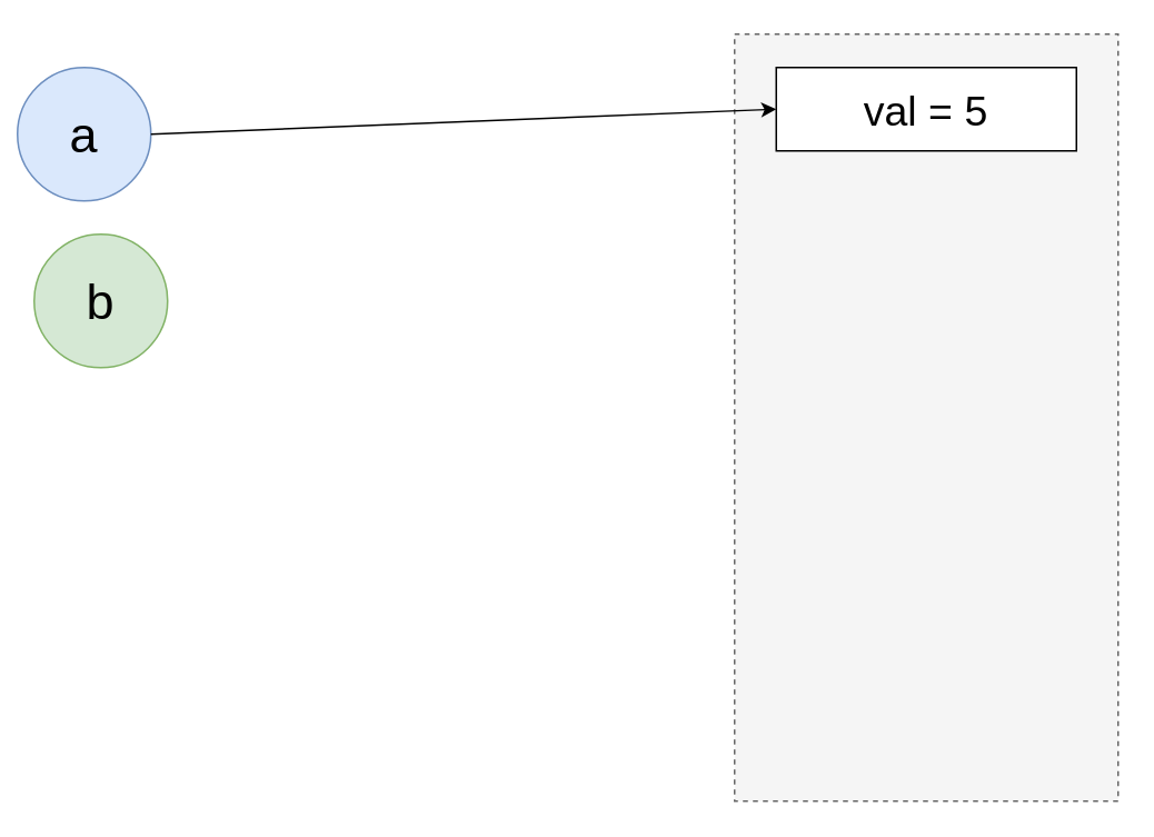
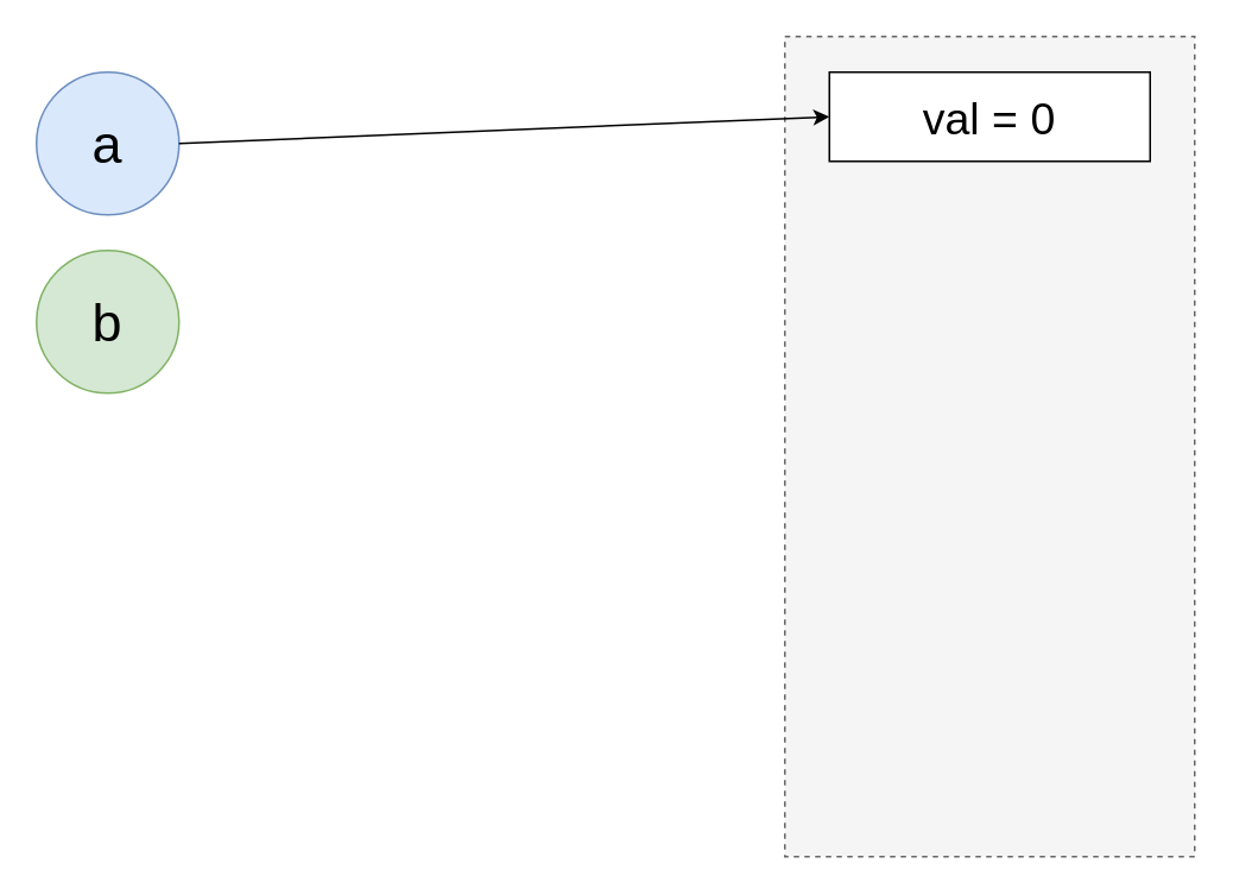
- <mxCell id="5" value="&lt;font style=&quot;font-size: 25px;&quot;&gt;val = 5&lt;/font&gt;" style="rounded=0;whiteSpace=wrap;html=1;" vertex="1" parent="1"><mxGeometry x="465" y="40" width="180" height="50" as="geometry" /></mxCell>
+ <mxCell id="5" value="&lt;font style=&quot;font-size: 25px;&quot;&gt;val = 0&lt;/font&gt;" style="rounded=0;whiteSpace=wrap;html=1;" vertex="1" parent="1"><mxGeometry x="465" y="40" width="180" height="50" as="geometry" /></mxCell>
- <mxCell id="3" value="&lt;font style=&quot;font-size: 30px;&quot;&gt;a&lt;/font&gt;" style="ellipse;whiteSpace=wrap;html=1;aspect=fixed;fillColor=#dae8fc;strokeColor=#6c8ebf;" vertex="1" parent="1"><mxGeometry x="10" y="40" width="80" height="80" as="geometry" /></mxCell>
+ <mxCell id="3" value="&lt;font style=&quot;font-size: 30px;&quot;&gt;a&lt;/font&gt;" style="ellipse;whiteSpace=wrap;html=1;aspect=fixed;fillColor=#dae8fc;strokeColor=#6c8ebf;" vertex="1" parent="1"><mxGeometry x="20" y="40" width="80" height="80" as="geometry" /></mxCell>
